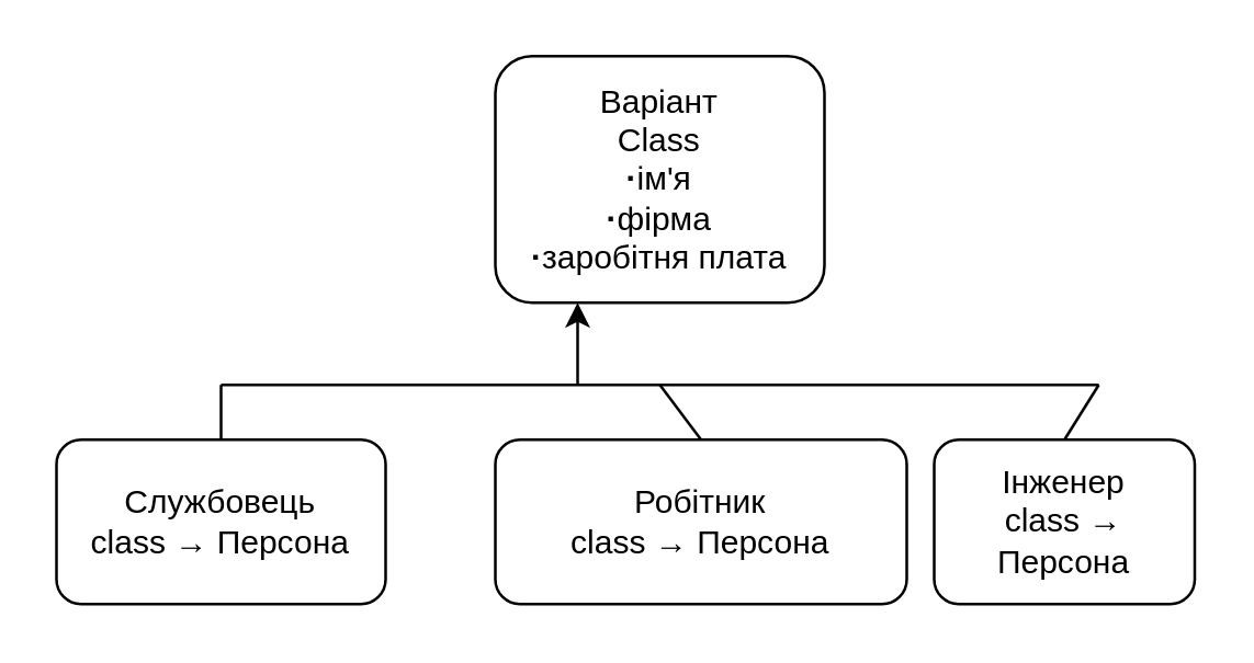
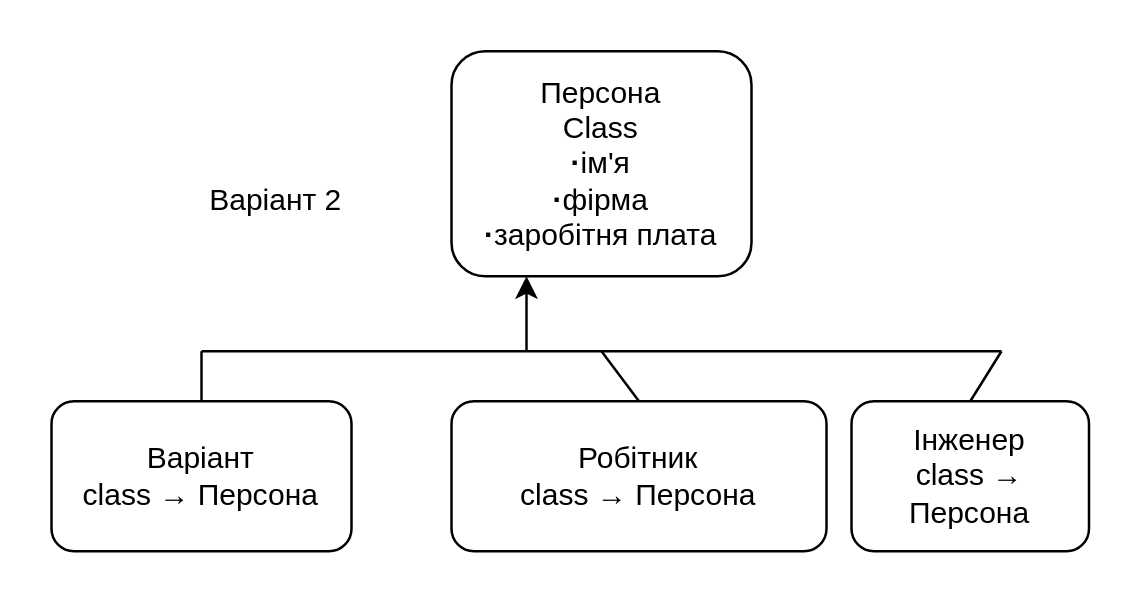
- <mxCell id="2" value="&lt;div&gt;Варіант&lt;/div&gt;&lt;div&gt;Class&lt;/div&gt;&lt;div&gt;&lt;span class=&quot;ILfuVd&quot; lang=&quot;ru&quot;&gt;&lt;span class=&quot;hgKElc&quot;&gt;&lt;b&gt;·&lt;/b&gt;&lt;/span&gt;&lt;/span&gt;ім'я&lt;/div&gt;&lt;div&gt;&lt;span class=&quot;ILfuVd&quot; lang=&quot;ru&quot;&gt;&lt;span class=&quot;hgKElc&quot;&gt;&lt;b&gt;·&lt;/b&gt;&lt;/span&gt;&lt;/span&gt;фірма&lt;/div&gt;&lt;div&gt;&lt;span class=&quot;ILfuVd&quot; lang=&quot;ru&quot;&gt;&lt;span class=&quot;hgKElc&quot;&gt;&lt;b&gt;·&lt;/b&gt;&lt;/span&gt;&lt;/span&gt;заробітня плата&lt;br&gt;&lt;/div&gt;" style="rounded=1;whiteSpace=wrap;html=1;" vertex="1" parent="1"><mxGeometry x="180" y="20" width="120" height="90" as="geometry" /></mxCell>
+ <mxCell id="2" value="&lt;div&gt;Персона&lt;/div&gt;&lt;div&gt;Class&lt;/div&gt;&lt;div&gt;&lt;span class=&quot;ILfuVd&quot; lang=&quot;ru&quot;&gt;&lt;span class=&quot;hgKElc&quot;&gt;&lt;b&gt;·&lt;/b&gt;&lt;/span&gt;&lt;/span&gt;ім'я&lt;/div&gt;&lt;div&gt;&lt;span class=&quot;ILfuVd&quot; lang=&quot;ru&quot;&gt;&lt;span class=&quot;hgKElc&quot;&gt;&lt;b&gt;·&lt;/b&gt;&lt;/span&gt;&lt;/span&gt;фірма&lt;/div&gt;&lt;div&gt;&lt;span class=&quot;ILfuVd&quot; lang=&quot;ru&quot;&gt;&lt;span class=&quot;hgKElc&quot;&gt;&lt;b&gt;·&lt;/b&gt;&lt;/span&gt;&lt;/span&gt;заробітня плата&lt;br&gt;&lt;/div&gt;" style="rounded=1;whiteSpace=wrap;html=1;" vertex="1" parent="1"><mxGeometry x="180" y="20" width="120" height="90" as="geometry" /></mxCell>
+ <mxCell id="6" value="Варіант 2" style="text;html=1;strokeColor=none;fillColor=none;align=center;verticalAlign=middle;whiteSpace=wrap;rounded=0;" vertex="1" parent="1"><mxGeometry x="80" y="65" width="60" height="30" as="geometry" /></mxCell>
- <mxCell id="4" value="&lt;div&gt;Службовець&lt;/div&gt;&lt;div&gt;class &lt;span class=&quot;ILfuVd&quot; lang=&quot;ru&quot;&gt;&lt;span class=&quot;hgKElc&quot;&gt;&lt;b&gt;→ &lt;/b&gt;&lt;/span&gt;&lt;/span&gt;Персона&lt;br&gt;&lt;/div&gt;" style="rounded=1;whiteSpace=wrap;html=1;" vertex="1" parent="1"><mxGeometry x="20" y="160" width="120" height="60" as="geometry" /></mxCell>
+ <mxCell id="4" value="&lt;div&gt;Варіант&lt;/div&gt;&lt;div&gt;class &lt;span class=&quot;ILfuVd&quot; lang=&quot;ru&quot;&gt;&lt;span class=&quot;hgKElc&quot;&gt;&lt;b&gt;→ &lt;/b&gt;&lt;/span&gt;&lt;/span&gt;Персона&lt;br&gt;&lt;/div&gt;" style="rounded=1;whiteSpace=wrap;html=1;" vertex="1" parent="1"><mxGeometry x="20" y="160" width="120" height="60" as="geometry" /></mxCell>
